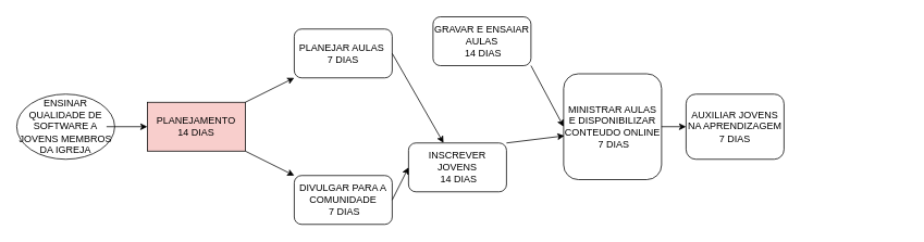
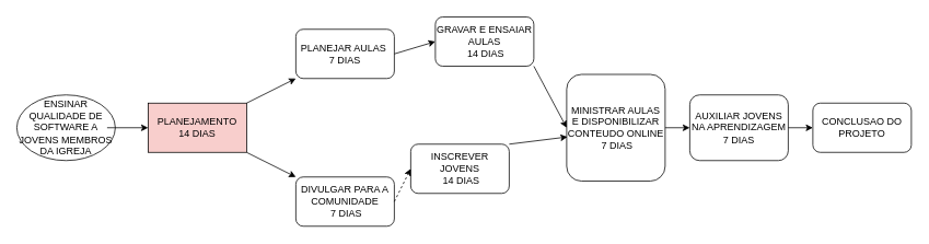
- <mxCell id="15" value="" style="endArrow=classic;html=1;rounded=0;exitX=1;exitY=0.5;exitDx=0;exitDy=0;" edge="1" parent="1" source="4" target="6"><mxGeometry width="50" height="50" relative="1" as="geometry"><mxPoint x="490" y="335" as="sourcePoint" /><mxPoint x="540" y="285" as="targetPoint" /></mxGeometry></mxCell>
+ <mxCell id="15" value="" style="endArrow=classic;html=1;rounded=0;exitX=1;exitY=0.5;exitDx=0;exitDy=0;entryX=0;entryY=0.5;entryDx=0;entryDy=0;" edge="1" parent="1" source="4" target="7"><mxGeometry width="50" height="50" relative="1" as="geometry"><mxPoint x="490" y="335" as="sourcePoint" /><mxPoint x="540" y="285" as="targetPoint" /></mxGeometry></mxCell>
+ <mxCell id="19" value="" style="endArrow=classic;html=1;rounded=0;exitX=1;exitY=0.5;exitDx=0;exitDy=0;" edge="1" parent="1" source="9" target="10"><mxGeometry width="50" height="50" relative="1" as="geometry"><mxPoint x="490" y="335" as="sourcePoint" /><mxPoint x="540" y="285" as="targetPoint" /></mxGeometry></mxCell>
+ <mxCell id="10" value="CONCLUSAO DO PROJETO" style="rounded=1;whiteSpace=wrap;html=1;" vertex="1" parent="1"><mxGeometry x="990" y="125" width="120" height="60" as="geometry" /></mxCell>
- <mxCell id="14" value="" style="endArrow=classic;html=1;rounded=0;exitX=1;exitY=0.5;exitDx=0;exitDy=0;entryX=0;entryY=0.5;entryDx=0;entryDy=0;" edge="1" parent="1" source="5" target="6"><mxGeometry width="50" height="50" relative="1" as="geometry"><mxPoint x="490" y="335" as="sourcePoint" /><mxPoint x="540" y="285" as="targetPoint" /></mxGeometry></mxCell>
+ <mxCell id="14" value="" style="endArrow=classic;html=1;rounded=0;exitX=1;exitY=0.5;exitDx=0;exitDy=0;entryX=0;entryY=0.5;entryDx=0;entryDy=0;dashed=1;" edge="1" parent="1" source="5" target="6"><mxGeometry width="50" height="50" relative="1" as="geometry"><mxPoint x="490" y="335" as="sourcePoint" /><mxPoint x="540" y="285" as="targetPoint" /></mxGeometry></mxCell>
